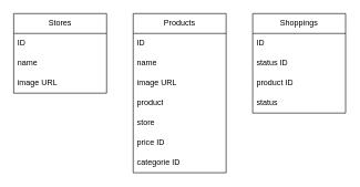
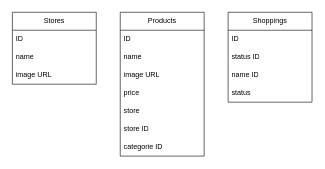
- <mxCell id="17" value="product ID" style="text;strokeColor=none;fillColor=none;align=left;verticalAlign=middle;spacingLeft=4;spacingRight=4;overflow=hidden;points=[[0,0.5],[1,0.5]];portConstraint=eastwest;rotatable=0;whiteSpace=wrap;html=1;" vertex="1" parent="14"><mxGeometry y="90" width="140" height="30" as="geometry" /></mxCell>
+ <mxCell id="17" value="name ID" style="text;strokeColor=none;fillColor=none;align=left;verticalAlign=middle;spacingLeft=4;spacingRight=4;overflow=hidden;points=[[0,0.5],[1,0.5]];portConstraint=eastwest;rotatable=0;whiteSpace=wrap;html=1;" vertex="1" parent="14"><mxGeometry y="90" width="140" height="30" as="geometry" /></mxCell>
- <mxCell id="10" value="product" style="text;strokeColor=none;fillColor=none;align=left;verticalAlign=middle;spacingLeft=4;spacingRight=4;overflow=hidden;points=[[0,0.5],[1,0.5]];portConstraint=eastwest;rotatable=0;whiteSpace=wrap;html=1;" vertex="1" parent="6"><mxGeometry y="120" width="140" height="30" as="geometry" /></mxCell>
+ <mxCell id="10" value="price" style="text;strokeColor=none;fillColor=none;align=left;verticalAlign=middle;spacingLeft=4;spacingRight=4;overflow=hidden;points=[[0,0.5],[1,0.5]];portConstraint=eastwest;rotatable=0;whiteSpace=wrap;html=1;" vertex="1" parent="6"><mxGeometry y="120" width="140" height="30" as="geometry" /></mxCell>
- <mxCell id="12" value="price ID" style="text;strokeColor=none;fillColor=none;align=left;verticalAlign=middle;spacingLeft=4;spacingRight=4;overflow=hidden;points=[[0,0.5],[1,0.5]];portConstraint=eastwest;rotatable=0;whiteSpace=wrap;html=1;" vertex="1" parent="6"><mxGeometry y="180" width="140" height="30" as="geometry" /></mxCell>
+ <mxCell id="12" value="store ID" style="text;strokeColor=none;fillColor=none;align=left;verticalAlign=middle;spacingLeft=4;spacingRight=4;overflow=hidden;points=[[0,0.5],[1,0.5]];portConstraint=eastwest;rotatable=0;whiteSpace=wrap;html=1;" vertex="1" parent="6"><mxGeometry y="180" width="140" height="30" as="geometry" /></mxCell>
